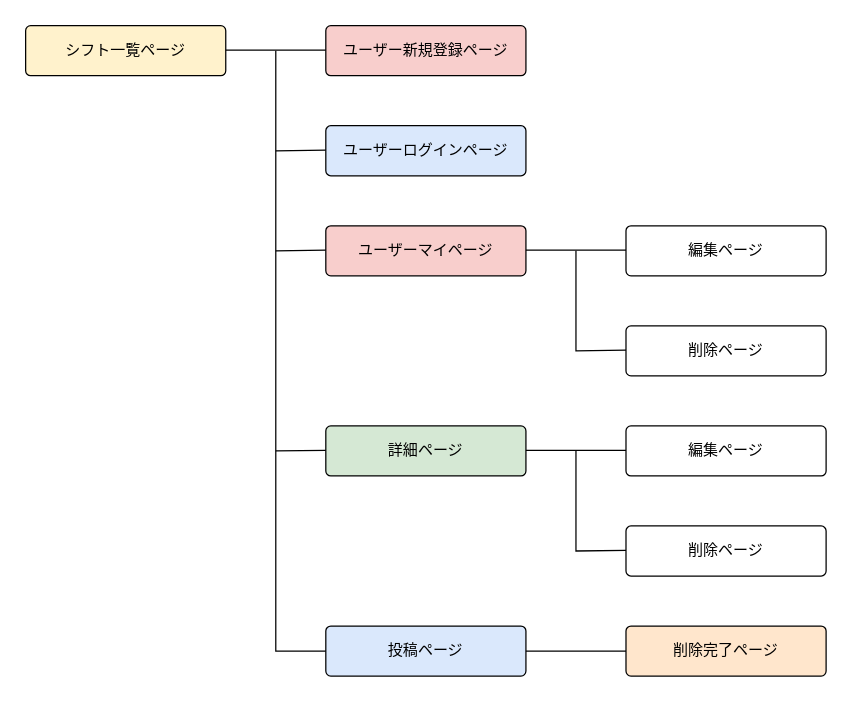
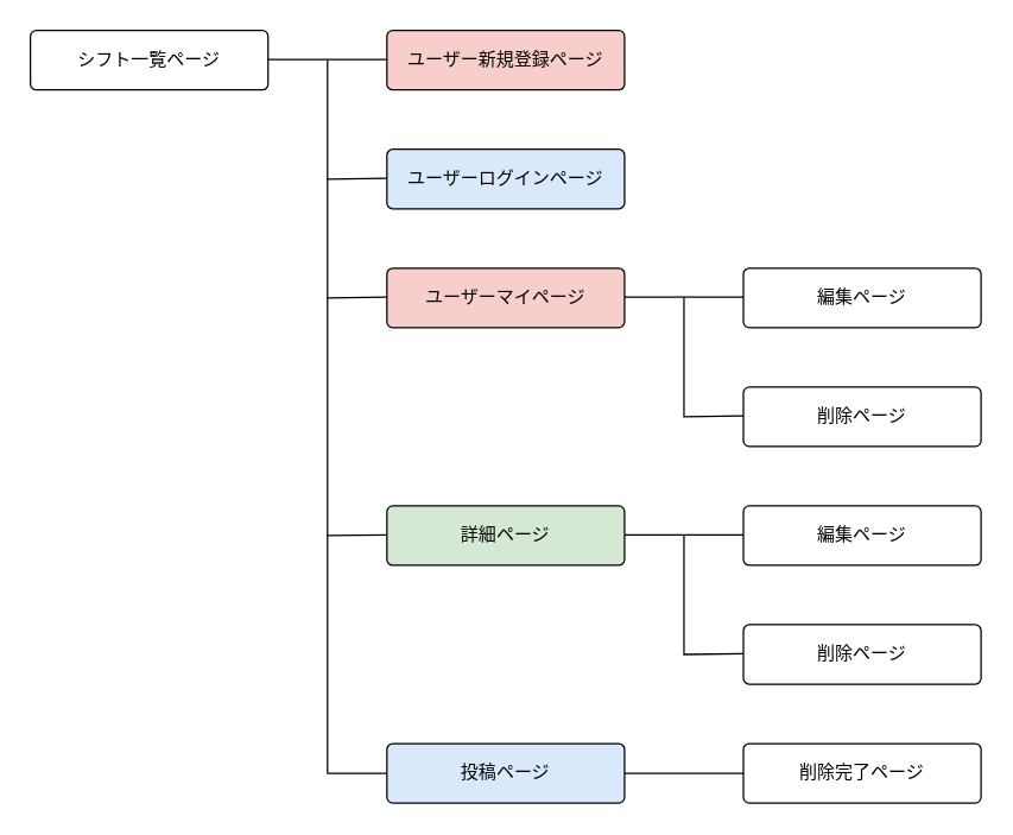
- <mxCell id="4" value="シフト一覧ページ" style="rounded=1;arcSize=10;whiteSpace=wrap;html=1;align=center;fillColor=#fff2cc;" vertex="1" parent="1"><mxGeometry x="20" y="20" width="160" height="40" as="geometry" /></mxCell>
+ <mxCell id="4" value="シフト一覧ページ" style="rounded=1;arcSize=10;whiteSpace=wrap;html=1;align=center;" vertex="1" parent="1"><mxGeometry x="20" y="20" width="160" height="40" as="geometry" /></mxCell>
- <mxCell id="9" value="削除完了ページ" style="rounded=1;arcSize=10;whiteSpace=wrap;html=1;align=center;fillColor=#ffe6cc;" vertex="1" parent="1"><mxGeometry x="500" y="500" width="160" height="40" as="geometry" /></mxCell>
+ <mxCell id="9" value="削除完了ページ" style="rounded=1;arcSize=10;whiteSpace=wrap;html=1;align=center;" vertex="1" parent="1"><mxGeometry x="500" y="500" width="160" height="40" as="geometry" /></mxCell>
